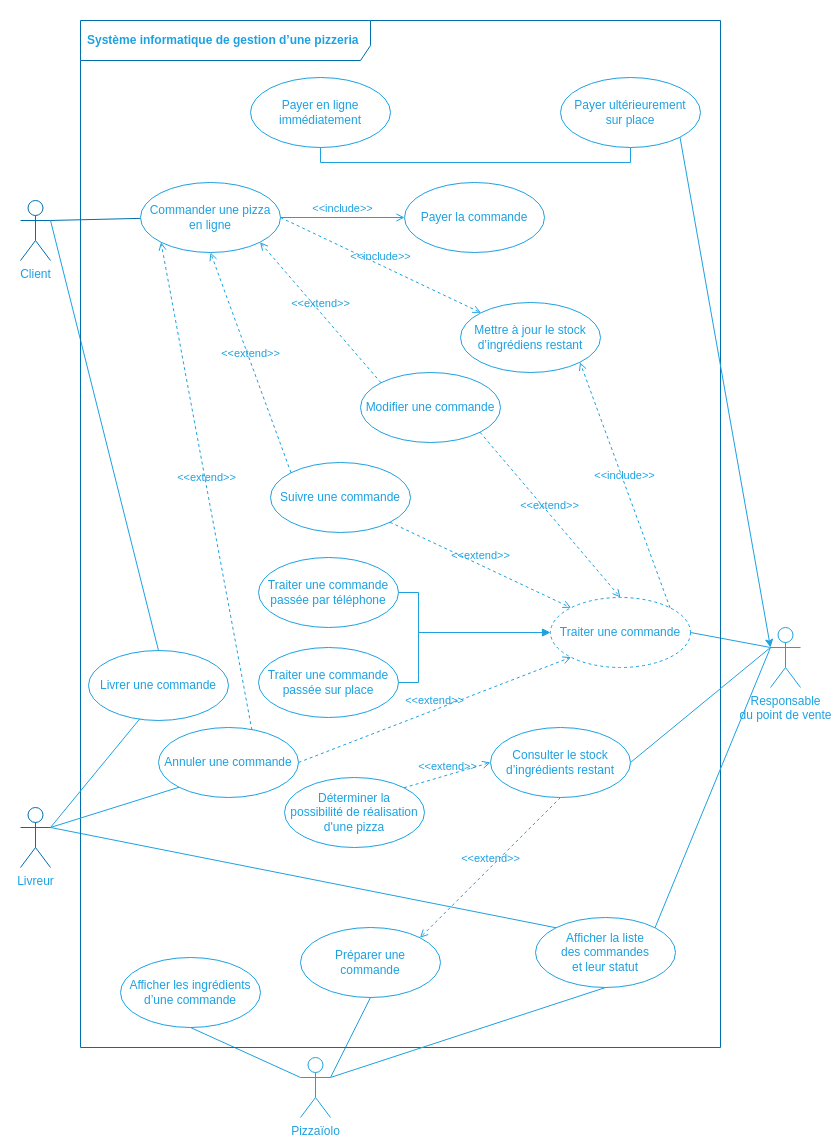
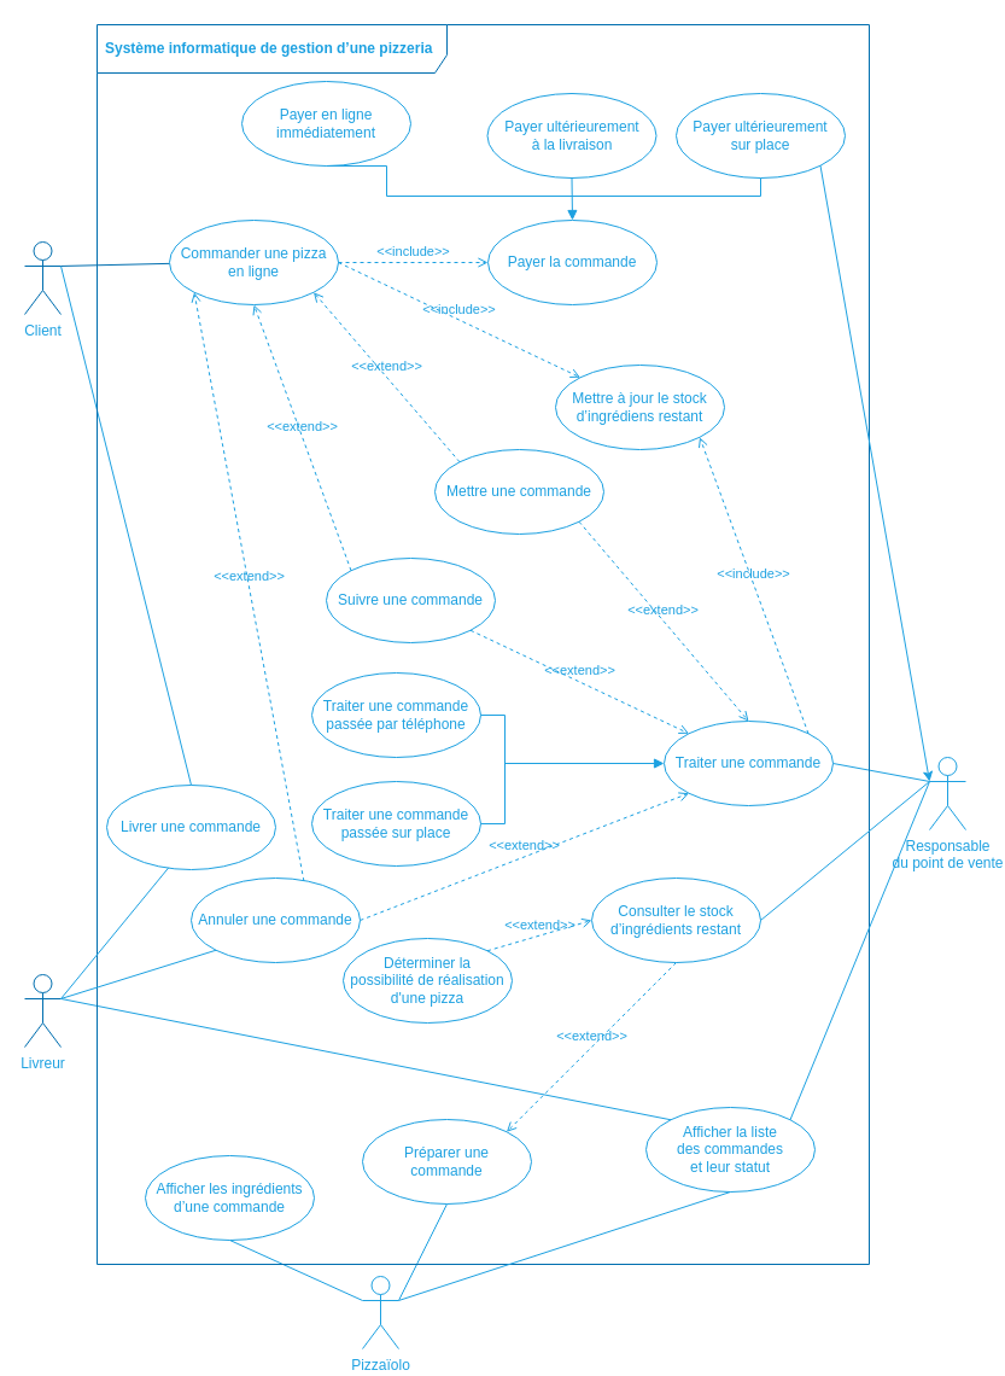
- <mxCell id="44" value="&lt;font color=&quot;#1da1e1&quot;&gt;Payer en ligne immédiatement&lt;br&gt;&lt;/font&gt;" style="ellipse;whiteSpace=wrap;html=1;fillColor=none;strokeColor=#1DA1E1;" parent="20" vertex="1"><mxGeometry x="250" y="77" width="140" height="70" as="geometry" /></mxCell>
+ <mxCell id="44" value="&lt;font color=&quot;#1da1e1&quot;&gt;Payer en ligne immédiatement&lt;br&gt;&lt;/font&gt;" style="ellipse;whiteSpace=wrap;html=1;fillColor=none;strokeColor=#1DA1E1;" parent="20" vertex="1"><mxGeometry x="200" y="67" width="140" height="70" as="geometry" /></mxCell>
+ <mxCell id="49" value="&lt;font color=&quot;#1da1e1&quot;&gt;Payer ultérieurement&lt;br&gt;à la livraison&lt;br&gt;&lt;/font&gt;" style="ellipse;whiteSpace=wrap;html=1;fillColor=none;strokeColor=#1DA1E1;" parent="20" vertex="1"><mxGeometry x="403.5" y="77" width="140" height="70" as="geometry" /></mxCell>
+ <mxCell id="30" style="edgeStyle=orthogonalEdgeStyle;rounded=0;orthogonalLoop=1;jettySize=auto;html=1;exitX=0.5;exitY=0;exitDx=0;exitDy=0;startArrow=block;startFill=1;endArrow=none;endFill=0;targetPerimeterSpacing=0;strokeColor=#1DA1E1;entryX=0.5;entryY=1;entryDx=0;entryDy=0;" parent="20" source="31" target="49" edge="1"><mxGeometry relative="1" as="geometry"><mxPoint x="430" y="202" as="targetPoint" /></mxGeometry></mxCell>
- <mxCell id="32" value="&lt;font color=&quot;#1da1e1&quot;&gt;&amp;lt;&amp;lt;include&amp;gt;&amp;gt;&lt;/font&gt;" style="html=1;verticalAlign=bottom;labelBackgroundColor=none;endArrow=open;endFill=0;dashed=0;strokeColor=#1DA1E1;entryX=0;entryY=0.5;entryDx=0;entryDy=0;exitX=1;exitY=0.5;exitDx=0;exitDy=0;" parent="20" source="26" target="31" edge="1"><mxGeometry width="160" relative="1" as="geometry"><mxPoint x="580" y="207" as="sourcePoint" /><mxPoint x="680" y="206" as="targetPoint" /></mxGeometry></mxCell>
+ <mxCell id="32" value="&lt;font color=&quot;#1da1e1&quot;&gt;&amp;lt;&amp;lt;include&amp;gt;&amp;gt;&lt;/font&gt;" style="html=1;verticalAlign=bottom;labelBackgroundColor=none;endArrow=open;endFill=0;dashed=1;strokeColor=#1DA1E1;entryX=0;entryY=0.5;entryDx=0;entryDy=0;exitX=1;exitY=0.5;exitDx=0;exitDy=0;" parent="20" source="26" target="31" edge="1"><mxGeometry width="160" relative="1" as="geometry"><mxPoint x="580" y="207" as="sourcePoint" /><mxPoint x="680" y="206" as="targetPoint" /></mxGeometry></mxCell>
- <mxCell id="29" value="&lt;font color=&quot;#1da1e1&quot;&gt;Modifier une commande&lt;/font&gt;" style="ellipse;whiteSpace=wrap;html=1;fillColor=none;strokeColor=#1DA1E1;" parent="20" vertex="1"><mxGeometry x="360" y="372" width="140" height="70" as="geometry" /></mxCell>
+ <mxCell id="29" value="&lt;font color=&quot;#1da1e1&quot;&gt;Mettre une commande&lt;/font&gt;" style="ellipse;whiteSpace=wrap;html=1;fillColor=none;strokeColor=#1DA1E1;" parent="20" vertex="1"><mxGeometry x="360" y="372" width="140" height="70" as="geometry" /></mxCell>
- <mxCell id="51" value="&lt;font color=&quot;#1da1e1&quot; style=&quot;font-weight: normal&quot;&gt;Traiter une commande&lt;/font&gt;" style="ellipse;whiteSpace=wrap;html=1;fillColor=none;strokeColor=#1DA1E1;fontStyle=1;dashed=1;" parent="20" vertex="1"><mxGeometry x="550" y="597" width="140" height="70" as="geometry" /></mxCell>
+ <mxCell id="51" value="&lt;font color=&quot;#1da1e1&quot; style=&quot;font-weight: normal&quot;&gt;Traiter une commande&lt;/font&gt;" style="ellipse;whiteSpace=wrap;html=1;fillColor=none;strokeColor=#1DA1E1;fontStyle=1" parent="20" vertex="1"><mxGeometry x="550" y="597" width="140" height="70" as="geometry" /></mxCell>
